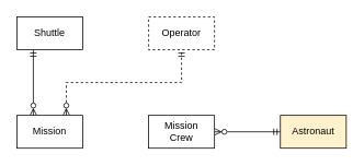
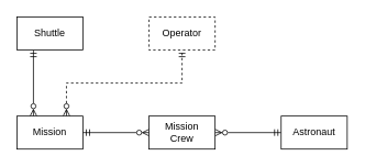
+ <mxCell id="5" style="edgeStyle=orthogonalEdgeStyle;rounded=0;orthogonalLoop=1;jettySize=auto;html=1;exitX=0;exitY=0.5;exitDx=0;exitDy=0;entryX=1;entryY=0.5;entryDx=0;entryDy=0;endArrow=ERmandOne;endFill=0;startArrow=ERzeroToMany;startFill=0;" edge="1" parent="1" source="7" target="4"><mxGeometry relative="1" as="geometry" /></mxCell>
- <mxCell id="8" value="Astronaut" style="whiteSpace=wrap;html=1;align=center;fillColor=#fff2cc;" vertex="1" parent="1"><mxGeometry x="340" y="140" width="80" height="40" as="geometry" /></mxCell>
+ <mxCell id="8" value="Astronaut" style="whiteSpace=wrap;html=1;align=center;" vertex="1" parent="1"><mxGeometry x="340" y="140" width="80" height="40" as="geometry" /></mxCell>
